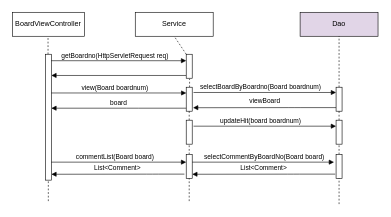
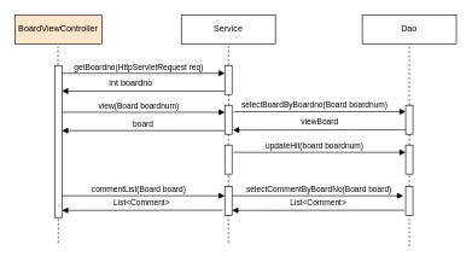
- <mxCell id="2" value="BoardViewController" style="rounded=0;whiteSpace=wrap;html=1;" parent="1" vertex="1"><mxGeometry x="20" y="20" width="120" height="40" as="geometry" /></mxCell>
+ <mxCell id="2" value="BoardViewController" style="rounded=0;whiteSpace=wrap;html=1;fillColor=#ffe6cc;" parent="1" vertex="1"><mxGeometry x="20" y="20" width="120" height="40" as="geometry" /></mxCell>
- <mxCell id="3" value="Service" style="rounded=0;whiteSpace=wrap;html=1;" parent="1" vertex="1"><mxGeometry x="225" y="20" width="130" height="40" as="geometry" /></mxCell>
+ <mxCell id="3" value="Service" style="rounded=0;whiteSpace=wrap;html=1;" parent="1" vertex="1"><mxGeometry x="250" y="20" width="130" height="40" as="geometry" /></mxCell>
- <mxCell id="4" value="Dao" style="rounded=0;whiteSpace=wrap;html=1;fillColor=#e1d5e7;" parent="1" vertex="1"><mxGeometry x="500" y="20" width="130" height="40" as="geometry" /></mxCell>
+ <mxCell id="4" value="Dao" style="rounded=0;whiteSpace=wrap;html=1;" parent="1" vertex="1"><mxGeometry x="500" y="20" width="130" height="40" as="geometry" /></mxCell>
+ <mxCell id="21" value="int boardno" style="text;html=1;align=center;verticalAlign=middle;resizable=0;points=[];autosize=1;" parent="1" vertex="1"><mxGeometry x="140" y="105" width="80" height="20" as="geometry" /></mxCell>
